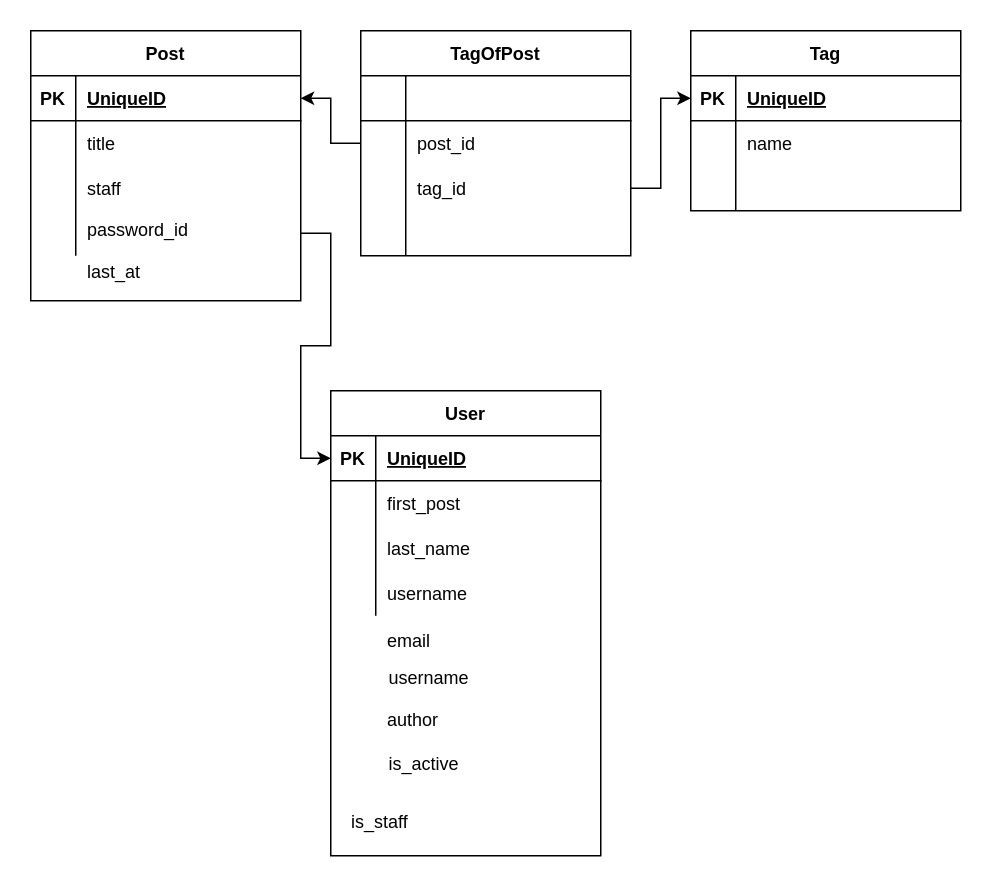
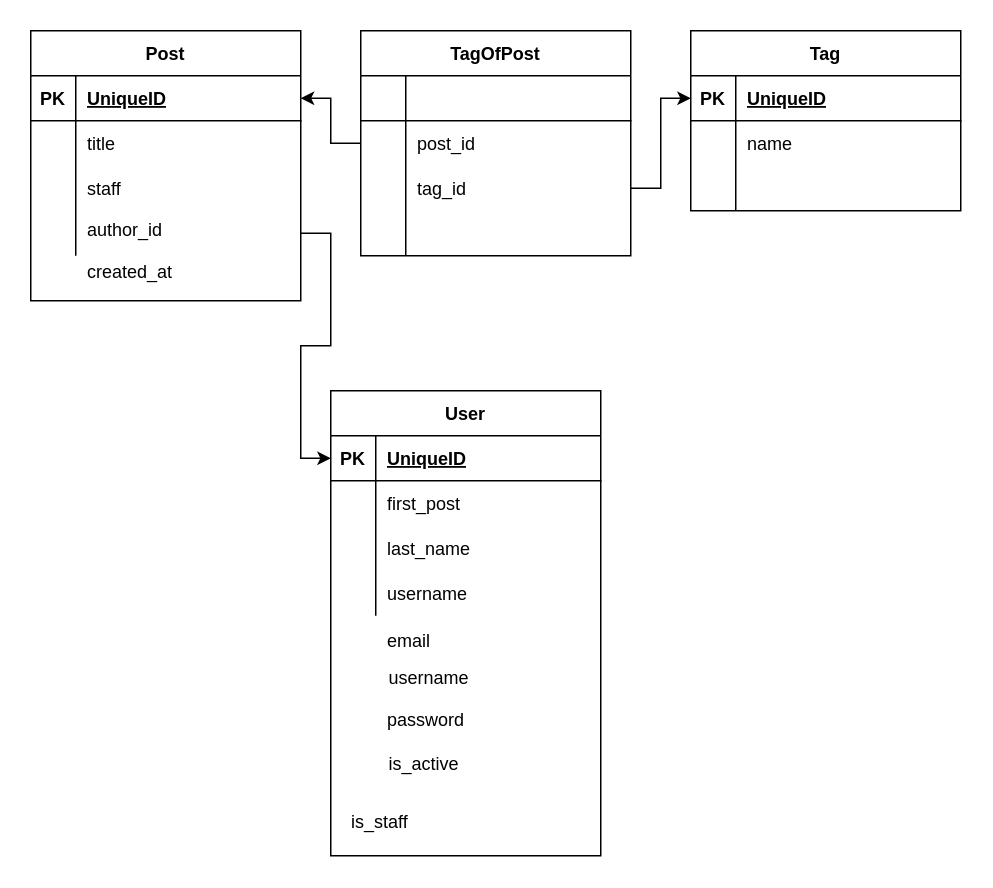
- <mxCell id="16" value="password_id" style="shape=partialRectangle;connectable=0;fillColor=none;top=0;left=0;bottom=0;right=0;align=left;spacingLeft=6;overflow=hidden;" vertex="1" parent="1"><mxGeometry x="50" y="137" width="150" height="30" as="geometry"><mxRectangle width="150" height="30" as="alternateBounds" /></mxGeometry></mxCell>
+ <mxCell id="16" value="author_id" style="shape=partialRectangle;connectable=0;fillColor=none;top=0;left=0;bottom=0;right=0;align=left;spacingLeft=6;overflow=hidden;" vertex="1" parent="1"><mxGeometry x="50" y="137" width="150" height="30" as="geometry"><mxRectangle width="150" height="30" as="alternateBounds" /></mxGeometry></mxCell>
- <mxCell id="17" value="last_at" style="shape=partialRectangle;connectable=0;fillColor=none;top=0;left=0;bottom=0;right=0;align=left;spacingLeft=6;overflow=hidden;" vertex="1" parent="1"><mxGeometry x="50" y="165" width="150" height="30" as="geometry"><mxRectangle width="150" height="30" as="alternateBounds" /></mxGeometry></mxCell>
+ <mxCell id="17" value="created_at" style="shape=partialRectangle;connectable=0;fillColor=none;top=0;left=0;bottom=0;right=0;align=left;spacingLeft=6;overflow=hidden;" vertex="1" parent="1"><mxGeometry x="50" y="165" width="150" height="30" as="geometry"><mxRectangle width="150" height="30" as="alternateBounds" /></mxGeometry></mxCell>
- <mxCell id="62" value="author" style="shape=partialRectangle;connectable=0;fillColor=none;top=0;left=0;bottom=0;right=0;align=left;spacingLeft=6;overflow=hidden;" vertex="1" parent="1"><mxGeometry x="250" y="464" width="150" height="30" as="geometry"><mxRectangle width="150" height="30" as="alternateBounds" /></mxGeometry></mxCell>
+ <mxCell id="62" value="password" style="shape=partialRectangle;connectable=0;fillColor=none;top=0;left=0;bottom=0;right=0;align=left;spacingLeft=6;overflow=hidden;" vertex="1" parent="1"><mxGeometry x="250" y="464" width="150" height="30" as="geometry"><mxRectangle width="150" height="30" as="alternateBounds" /></mxGeometry></mxCell>
